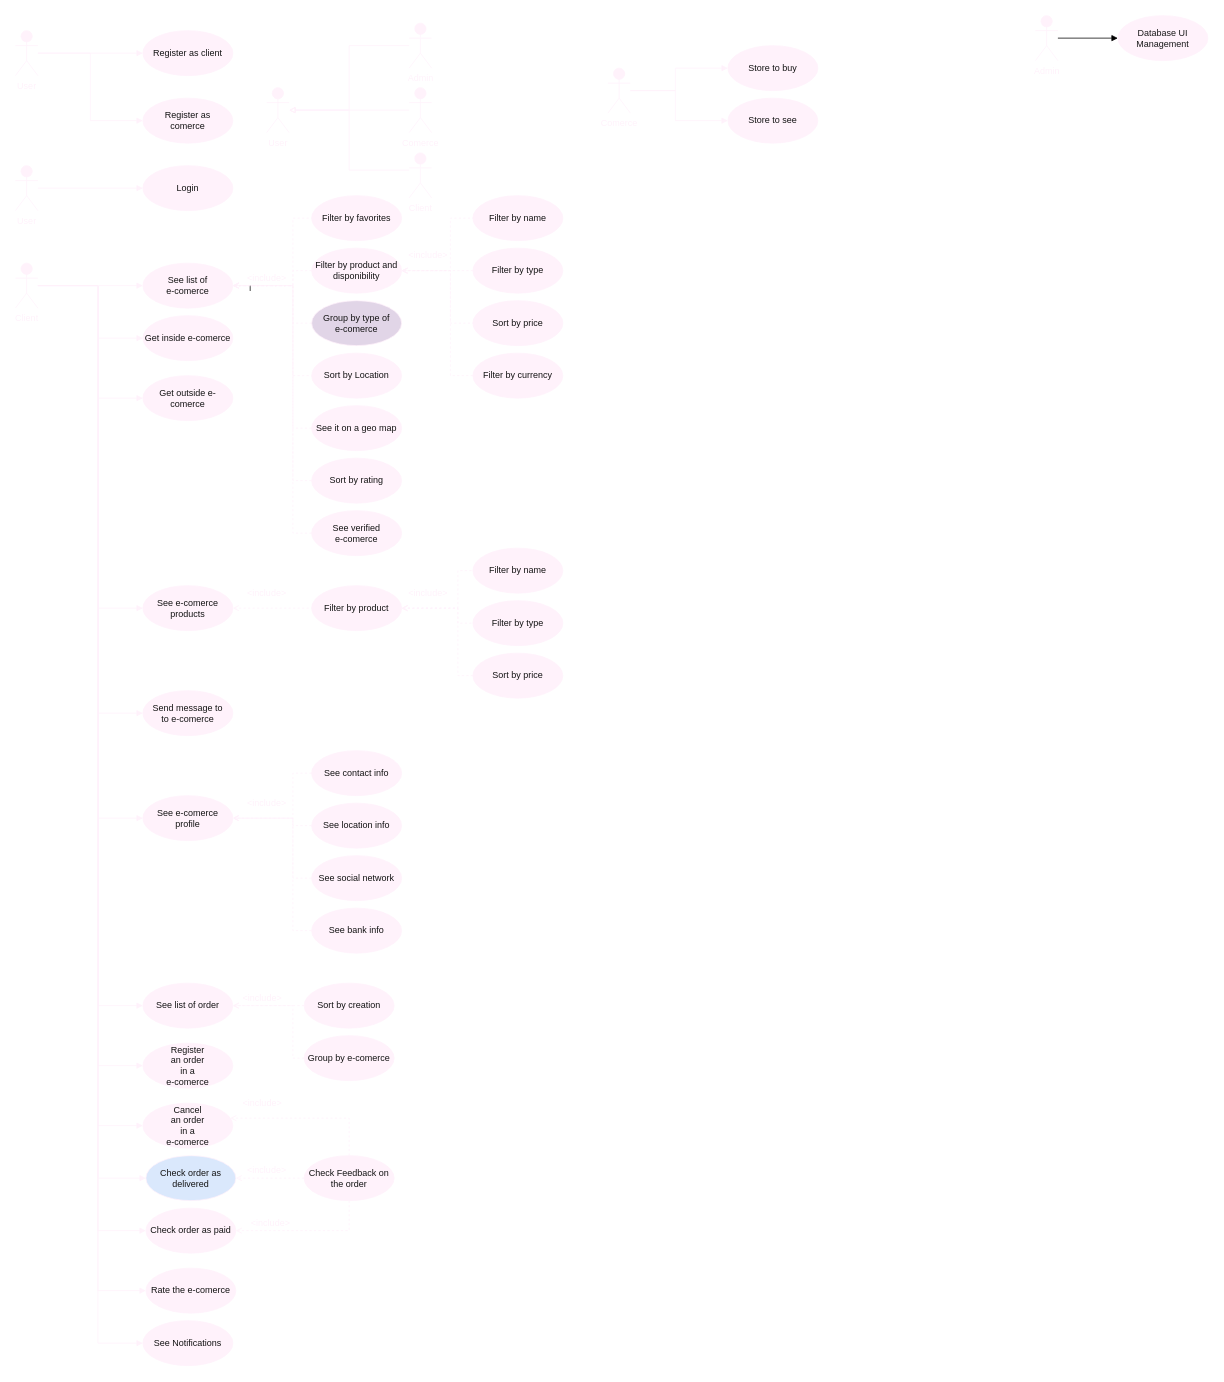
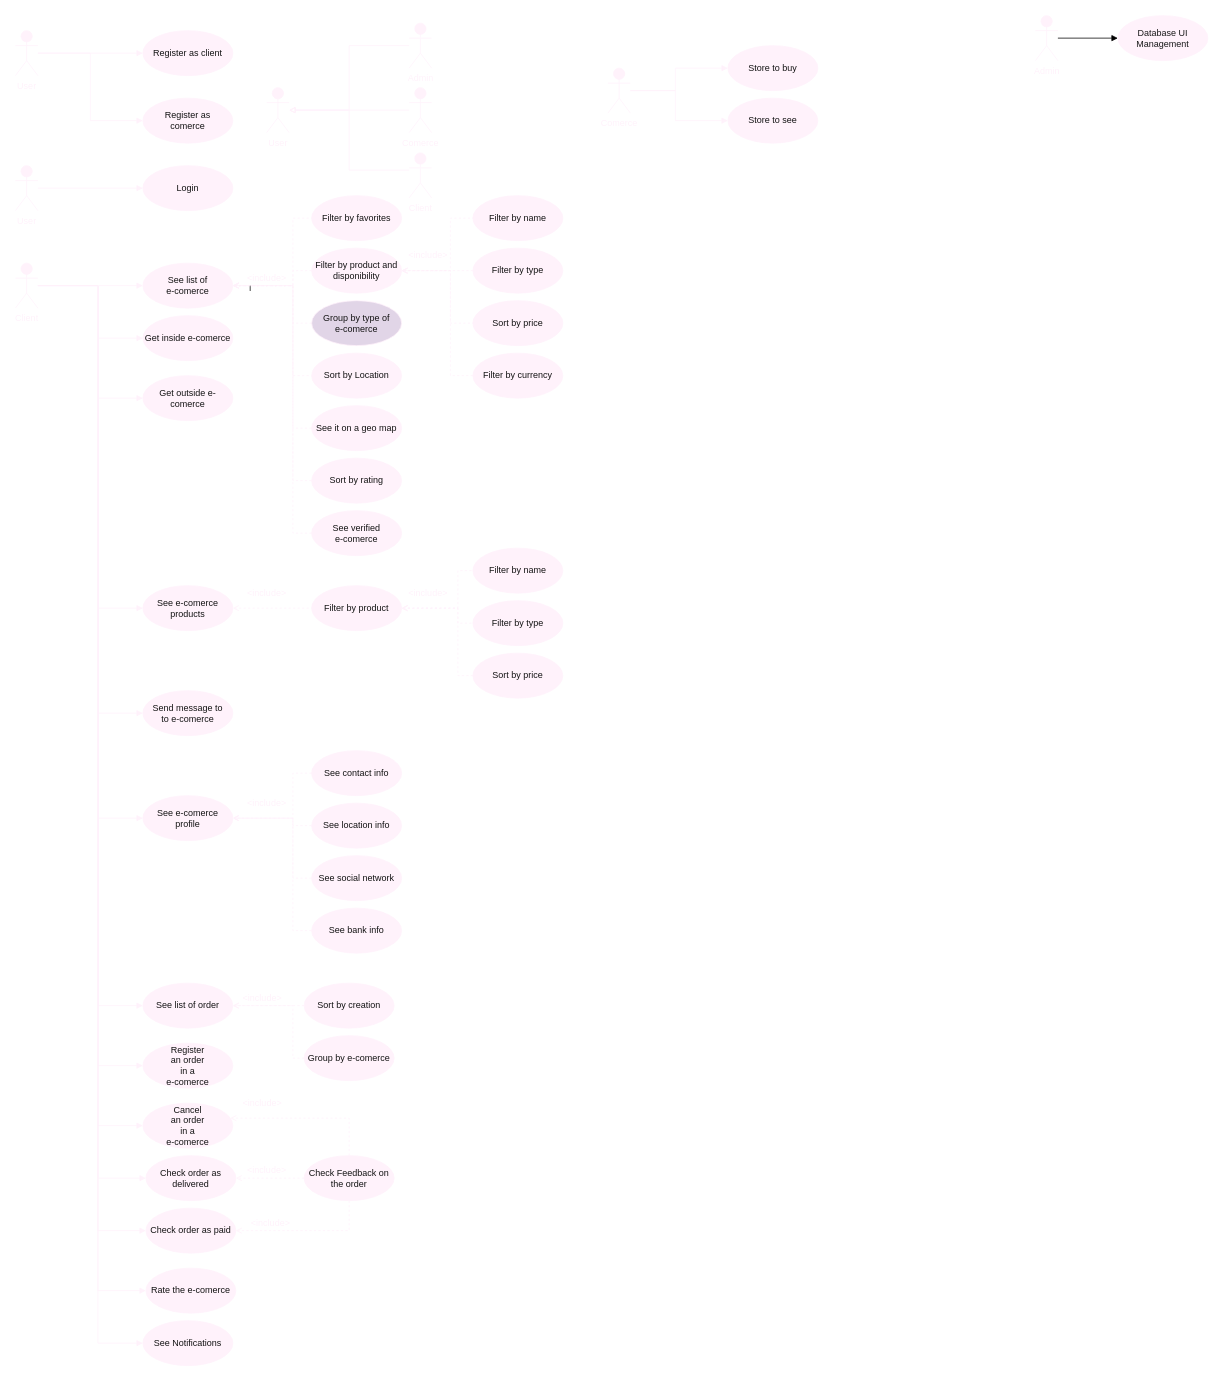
- <mxCell id="102" value="Check order as delivered" style="ellipse;whiteSpace=wrap;html=1;verticalAlign=middle;strokeColor=#FFF2FB;fillColor=#dae8fc;fontColor=#141414;" parent="1" vertex="1"><mxGeometry x="194" y="1540" width="120" height="60" as="geometry" /></mxCell>
+ <mxCell id="102" value="Check order as delivered" style="ellipse;whiteSpace=wrap;html=1;verticalAlign=middle;strokeColor=#FFF2FB;fillColor=#FFF2FB;fontColor=#141414;" parent="1" vertex="1"><mxGeometry x="194" y="1540" width="120" height="60" as="geometry" /></mxCell>
